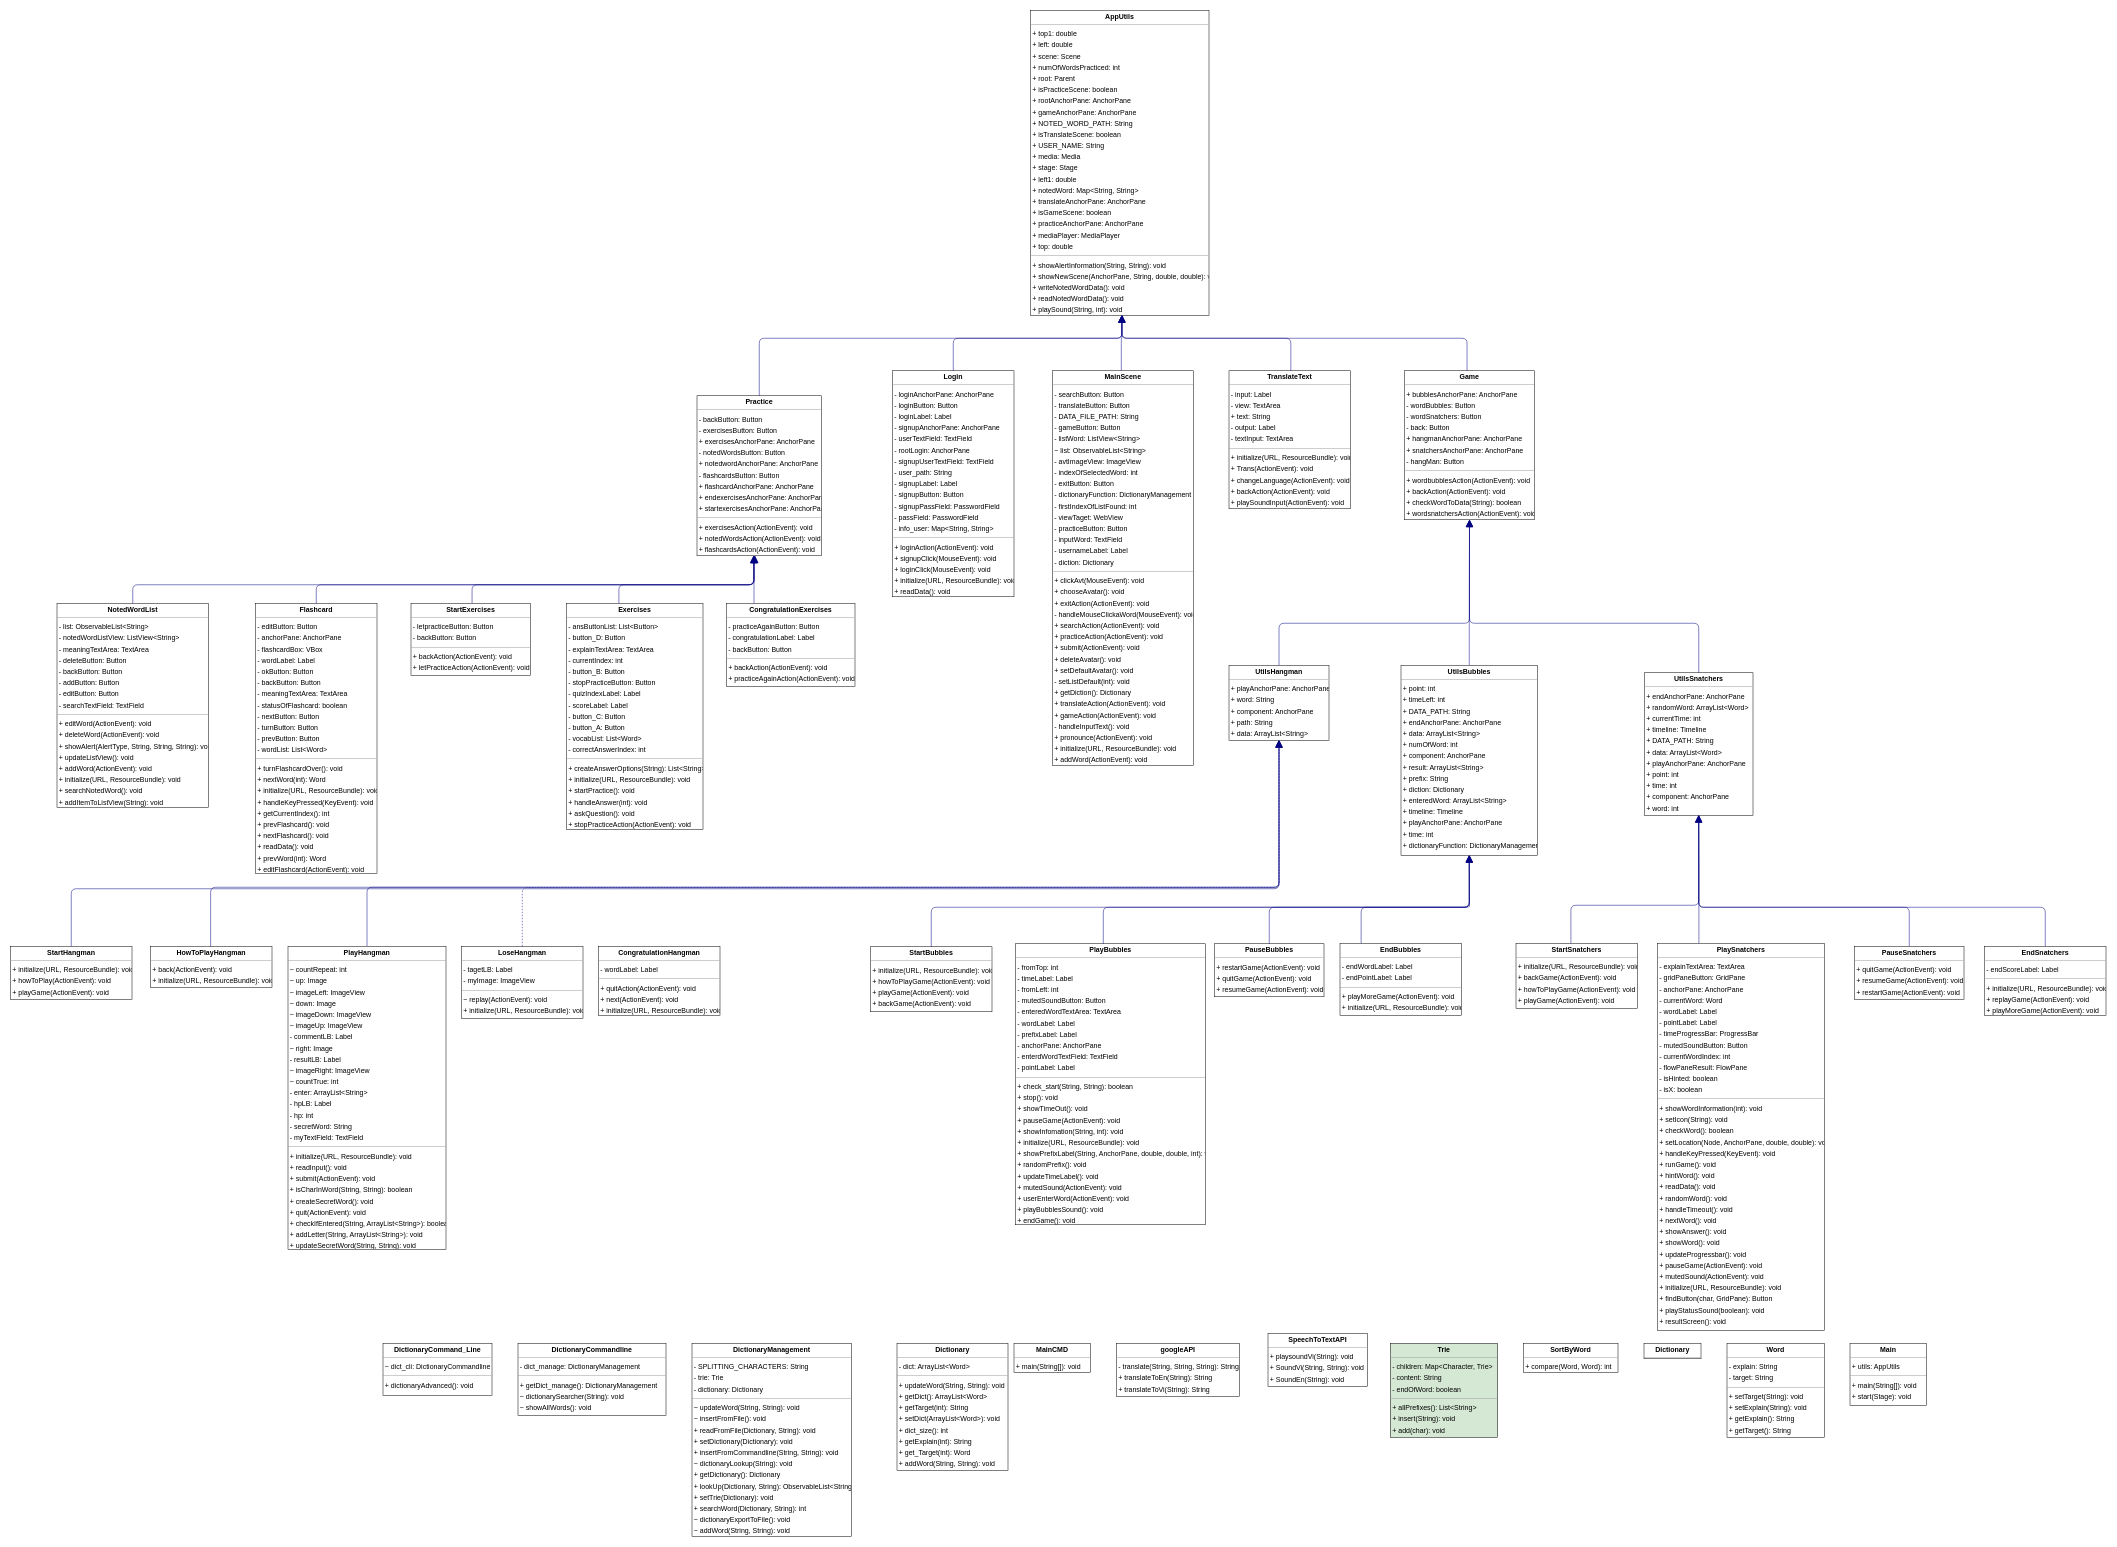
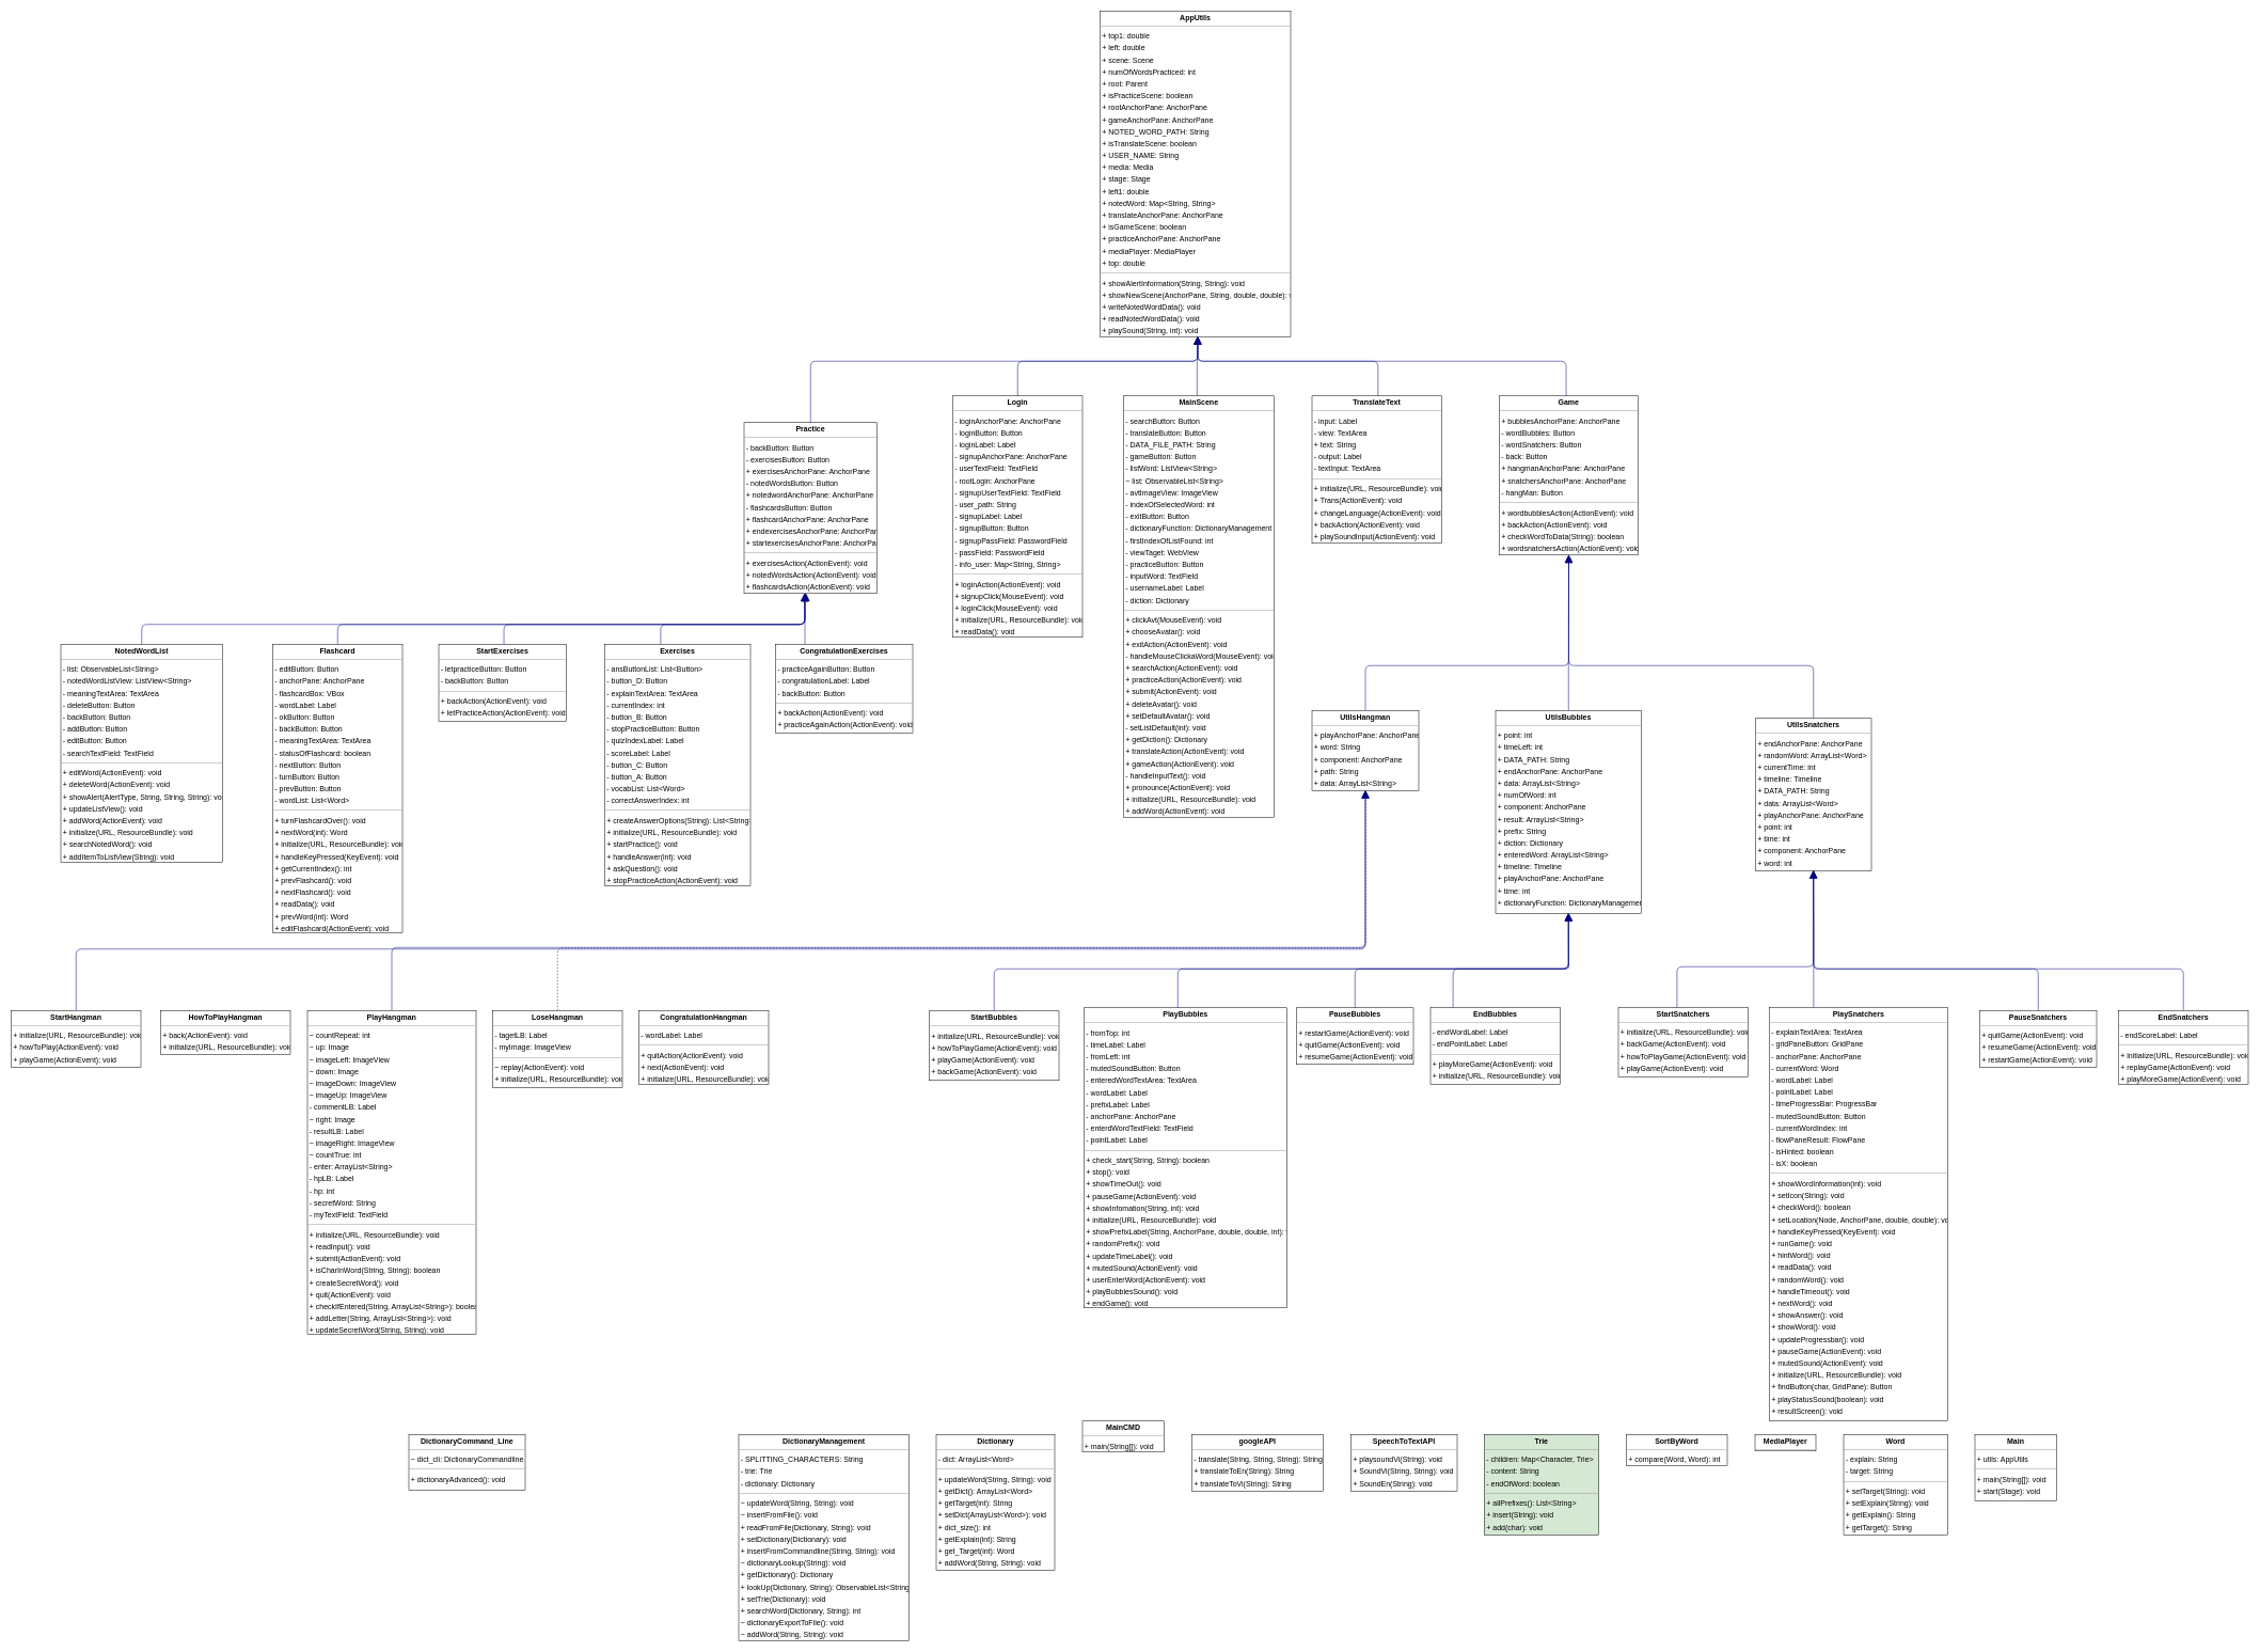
- <mxCell id="47" value="" style="html=1;rounded=1;edgeStyle=orthogonalEdgeStyle;dashed=0;startArrow=none;endArrow=block;endSize=12;strokeColor=#000082;exitX=0.495;exitY=0.000;exitDx=0;exitDy=0;entryX=0.500;entryY=1.000;entryDx=0;entryDy=0;" parent="1" source="15" target="37" edge="1"><mxGeometry width="50" height="50" relative="1" as="geometry"><Array as="points"><mxPoint x="421" y="1774" /><mxPoint x="2557" y="1774" /></Array></mxGeometry></mxCell>
- <mxCell id="5" value="&lt;p style=&quot;margin:0px;margin-top:4px;text-align:center;&quot;&gt;&lt;b&gt;Dictionary&lt;/b&gt;&lt;/p&gt;&lt;hr size=&quot;1&quot;/&gt;" style="verticalAlign=top;align=left;overflow=fill;fontSize=14;fontFamily=Helvetica;html=1;rounded=0;shadow=0;comic=0;labelBackgroundColor=none;strokeWidth=1;" parent="1" vertex="1"><mxGeometry x="3287" y="2686" width="114" height="31" as="geometry" /></mxCell>
+ <mxCell id="5" value="&lt;p style=&quot;margin:0px;margin-top:4px;text-align:center;&quot;&gt;&lt;b&gt;MediaPlayer&lt;/b&gt;&lt;/p&gt;&lt;hr size=&quot;1&quot;/&gt;" style="verticalAlign=top;align=left;overflow=fill;fontSize=14;fontFamily=Helvetica;html=1;rounded=0;shadow=0;comic=0;labelBackgroundColor=none;strokeWidth=1;" parent="1" vertex="1"><mxGeometry x="3287" y="2686" width="114" height="31" as="geometry" /></mxCell>
- <mxCell id="19" value="&lt;p style=&quot;margin:0px;margin-top:4px;text-align:center;&quot;&gt;&lt;b&gt;MainCMD&lt;/b&gt;&lt;/p&gt;&lt;hr size=&quot;1&quot;/&gt;&lt;p style=&quot;margin:0 0 0 4px;line-height:1.6;&quot;&gt;+ main(String[]): void&lt;/p&gt;" style="verticalAlign=top;align=left;overflow=fill;fontSize=14;fontFamily=Helvetica;html=1;rounded=0;shadow=0;comic=0;labelBackgroundColor=none;strokeWidth=1;" parent="1" vertex="1"><mxGeometry x="2027" y="2686" width="153" height="58" as="geometry" /></mxCell>
+ <mxCell id="19" value="&lt;p style=&quot;margin:0px;margin-top:4px;text-align:center;&quot;&gt;&lt;b&gt;MainCMD&lt;/b&gt;&lt;/p&gt;&lt;hr size=&quot;1&quot;/&gt;&lt;p style=&quot;margin:0 0 0 4px;line-height:1.6;&quot;&gt;+ main(String[]): void&lt;/p&gt;" style="verticalAlign=top;align=left;overflow=fill;fontSize=14;fontFamily=Helvetica;html=1;rounded=0;shadow=0;comic=0;labelBackgroundColor=none;strokeWidth=1;" parent="1" vertex="1"><mxGeometry x="2027" y="2661" width="153" height="58" as="geometry" /></mxCell>
- <mxCell id="29" value="&lt;p style=&quot;margin:0px;margin-top:4px;text-align:center;&quot;&gt;&lt;b&gt;SpeechToTextAPI&lt;/b&gt;&lt;/p&gt;&lt;hr size=&quot;1&quot;/&gt;&lt;p style=&quot;margin:0 0 0 4px;line-height:1.6;&quot;&gt;+ playsoundVi(String): void&lt;br/&gt;+ SoundVi(String, String): void&lt;br/&gt;+ SoundEn(String): void&lt;/p&gt;" style="verticalAlign=top;align=left;overflow=fill;fontSize=14;fontFamily=Helvetica;html=1;rounded=0;shadow=0;comic=0;labelBackgroundColor=none;strokeWidth=1;" parent="1" vertex="1"><mxGeometry x="2535" y="2666" width="199" height="106" as="geometry" /></mxCell>
+ <mxCell id="29" value="&lt;p style=&quot;margin:0px;margin-top:4px;text-align:center;&quot;&gt;&lt;b&gt;SpeechToTextAPI&lt;/b&gt;&lt;/p&gt;&lt;hr size=&quot;1&quot;/&gt;&lt;p style=&quot;margin:0 0 0 4px;line-height:1.6;&quot;&gt;+ playsoundVi(String): void&lt;br/&gt;+ SoundVi(String, String): void&lt;br/&gt;+ SoundEn(String): void&lt;/p&gt;" style="verticalAlign=top;align=left;overflow=fill;fontSize=14;fontFamily=Helvetica;html=1;rounded=0;shadow=0;comic=0;labelBackgroundColor=none;strokeWidth=1;" parent="1" vertex="1"><mxGeometry x="2530" y="2686" width="199" height="106" as="geometry" /></mxCell>
- <mxCell id="8" value="&lt;p style=&quot;margin:0px;margin-top:4px;text-align:center;&quot;&gt;&lt;b&gt;DictionaryCommandline&lt;/b&gt;&lt;/p&gt;&lt;hr size=&quot;1&quot;/&gt;&lt;p style=&quot;margin:0 0 0 4px;line-height:1.6;&quot;&gt;- dict_manage: DictionaryManagement&lt;/p&gt;&lt;hr size=&quot;1&quot;/&gt;&lt;p style=&quot;margin:0 0 0 4px;line-height:1.6;&quot;&gt;+ getDict_manage(): DictionaryManagement&lt;br/&gt;~ dictionarySearcher(String): void&lt;br/&gt;~ showAllWords(): void&lt;br/&gt;+ setDict_manage(DictionaryManagement): void&lt;/p&gt;" style="verticalAlign=top;align=left;overflow=fill;fontSize=14;fontFamily=Helvetica;html=1;rounded=0;shadow=0;comic=0;labelBackgroundColor=none;strokeWidth=1;" parent="1" vertex="1"><mxGeometry x="1035" y="2686" width="296" height="144" as="geometry" /></mxCell>
- <mxCell id="6" value="&lt;p style=&quot;margin:0px;margin-top:4px;text-align:center;&quot;&gt;&lt;b&gt;Dictionary&lt;/b&gt;&lt;/p&gt;&lt;hr size=&quot;1&quot;/&gt;&lt;p style=&quot;margin:0 0 0 4px;line-height:1.6;&quot;&gt;- dict: ArrayList&amp;lt;Word&amp;gt;&lt;/p&gt;&lt;hr size=&quot;1&quot;/&gt;&lt;p style=&quot;margin:0 0 0 4px;line-height:1.6;&quot;&gt;+ updateWord(String, String): void&lt;br/&gt;+ getDict(): ArrayList&amp;lt;Word&amp;gt;&lt;br/&gt;+ getTarget(int): String&lt;br/&gt;+ setDict(ArrayList&amp;lt;Word&amp;gt;): void&lt;br/&gt;+ dict_size(): int&lt;br/&gt;+ getExplain(int): String&lt;br/&gt;+ get_Target(int): Word&lt;br/&gt;+ addWord(String, String): void&lt;br/&gt;+ deleteWord(String): void&lt;/p&gt;" style="verticalAlign=top;align=left;overflow=fill;fontSize=14;fontFamily=Helvetica;html=1;rounded=0;shadow=0;comic=0;labelBackgroundColor=none;strokeWidth=1;" parent="1" vertex="1"><mxGeometry x="1793" y="2686" width="222" height="254" as="geometry" /></mxCell>
+ <mxCell id="6" value="&lt;p style=&quot;margin:0px;margin-top:4px;text-align:center;&quot;&gt;&lt;b&gt;Dictionary&lt;/b&gt;&lt;/p&gt;&lt;hr size=&quot;1&quot;/&gt;&lt;p style=&quot;margin:0 0 0 4px;line-height:1.6;&quot;&gt;- dict: ArrayList&amp;lt;Word&amp;gt;&lt;/p&gt;&lt;hr size=&quot;1&quot;/&gt;&lt;p style=&quot;margin:0 0 0 4px;line-height:1.6;&quot;&gt;+ updateWord(String, String): void&lt;br/&gt;+ getDict(): ArrayList&amp;lt;Word&amp;gt;&lt;br/&gt;+ getTarget(int): String&lt;br/&gt;+ setDict(ArrayList&amp;lt;Word&amp;gt;): void&lt;br/&gt;+ dict_size(): int&lt;br/&gt;+ getExplain(int): String&lt;br/&gt;+ get_Target(int): Word&lt;br/&gt;+ addWord(String, String): void&lt;br/&gt;+ deleteWord(String): void&lt;/p&gt;" style="verticalAlign=top;align=left;overflow=fill;fontSize=14;fontFamily=Helvetica;html=1;rounded=0;shadow=0;comic=0;labelBackgroundColor=none;strokeWidth=1;" parent="1" vertex="1"><mxGeometry x="1753" y="2686" width="222" height="254" as="geometry" /></mxCell>
